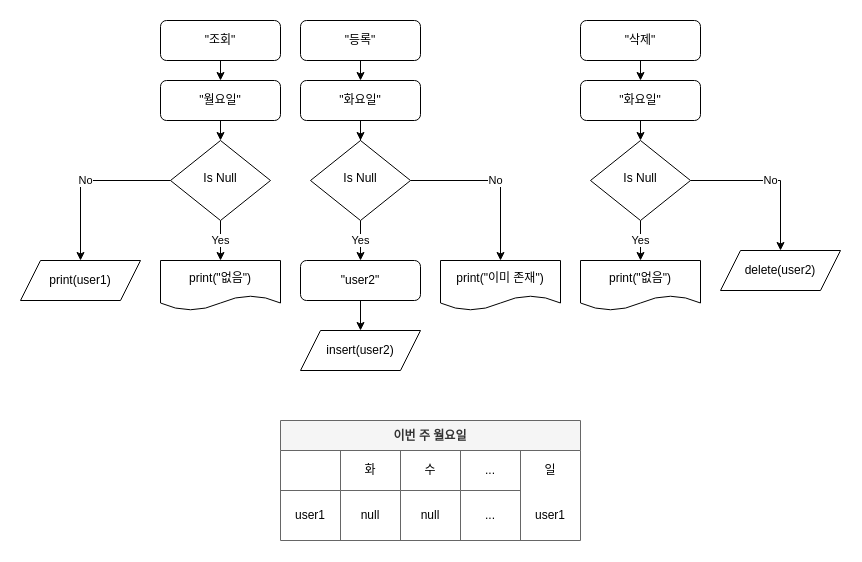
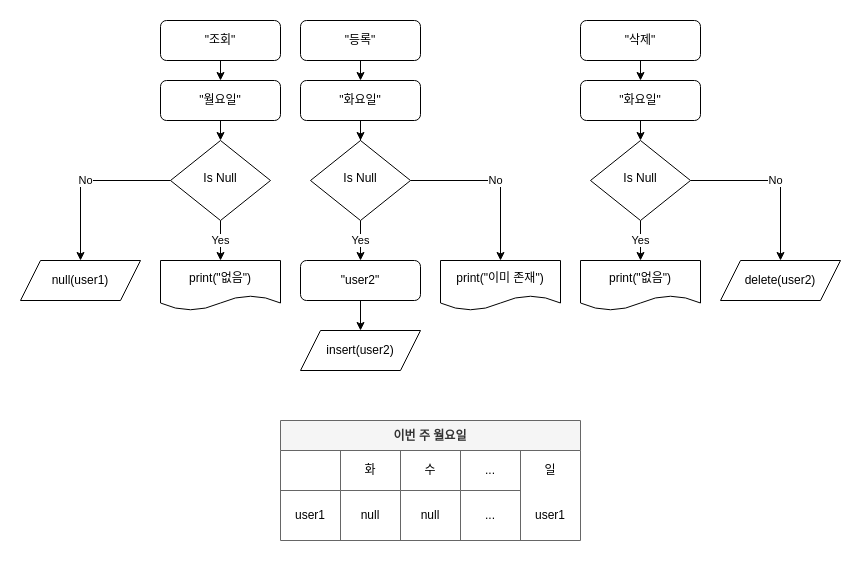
- <mxCell id="42" value="delete(user2)" style="shape=parallelogram;perimeter=parallelogramPerimeter;whiteSpace=wrap;html=1;fixedSize=1;" vertex="1" parent="1"><mxGeometry x="720" y="250" width="120" height="40" as="geometry" /></mxCell>
+ <mxCell id="42" value="delete(user2)" style="shape=parallelogram;perimeter=parallelogramPerimeter;whiteSpace=wrap;html=1;fixedSize=1;" vertex="1" parent="1"><mxGeometry x="720" y="260" width="120" height="40" as="geometry" /></mxCell>
- <mxCell id="28" value="print(user1)" style="shape=parallelogram;perimeter=parallelogramPerimeter;whiteSpace=wrap;html=1;fixedSize=1;" vertex="1" parent="1"><mxGeometry x="20" y="260" width="120" height="40" as="geometry" /></mxCell>
+ <mxCell id="28" value="null(user1)" style="shape=parallelogram;perimeter=parallelogramPerimeter;whiteSpace=wrap;html=1;fixedSize=1;" vertex="1" parent="1"><mxGeometry x="20" y="260" width="120" height="40" as="geometry" /></mxCell>
